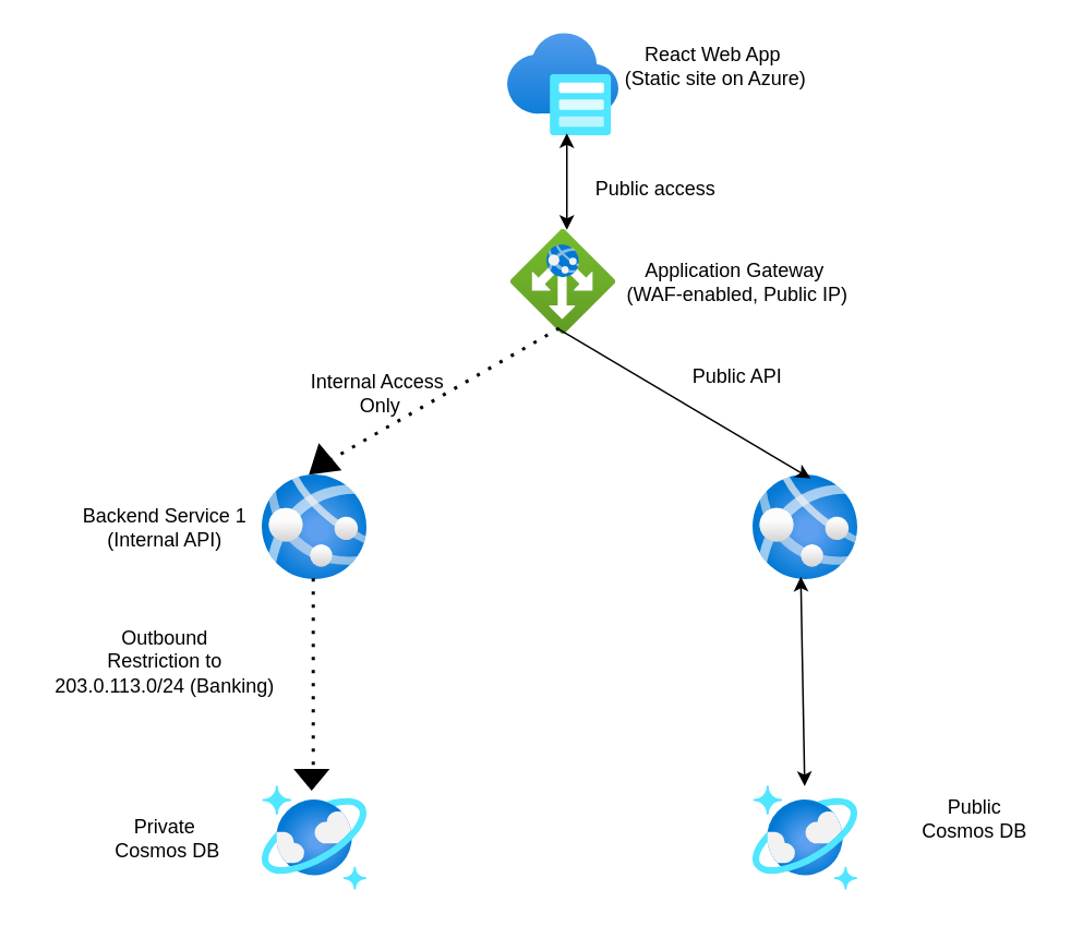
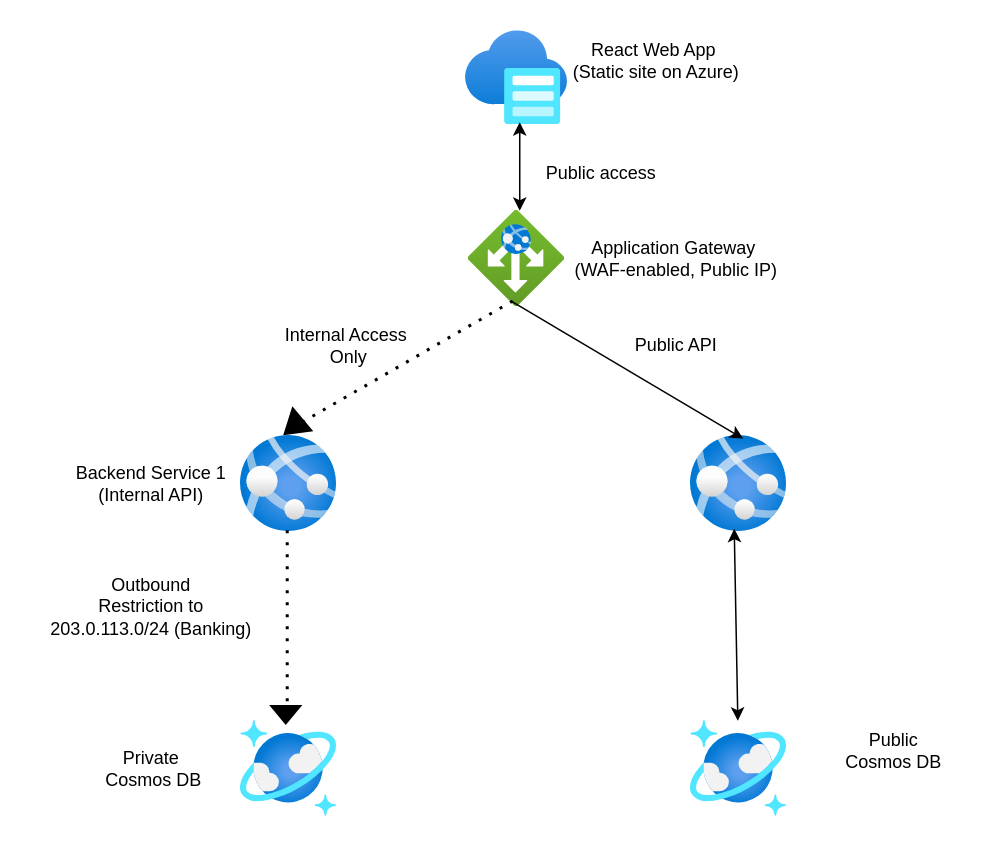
- <mxCell id="16" value="Internal Access&lt;br&gt;&amp;nbsp;Only" style="text;html=1;align=center;verticalAlign=middle;resizable=0;points=[];autosize=1;strokeColor=none;fillColor=none;" vertex="1" parent="1"><mxGeometry x="180" y="220" width="100" height="40" as="geometry" /></mxCell>
+ <mxCell id="16" value="Internal Access&lt;br&gt;&amp;nbsp;Only" style="text;html=1;align=center;verticalAlign=middle;resizable=0;points=[];autosize=1;strokeColor=none;fillColor=none;" vertex="1" parent="1"><mxGeometry x="180" y="210" width="100" height="40" as="geometry" /></mxCell>
